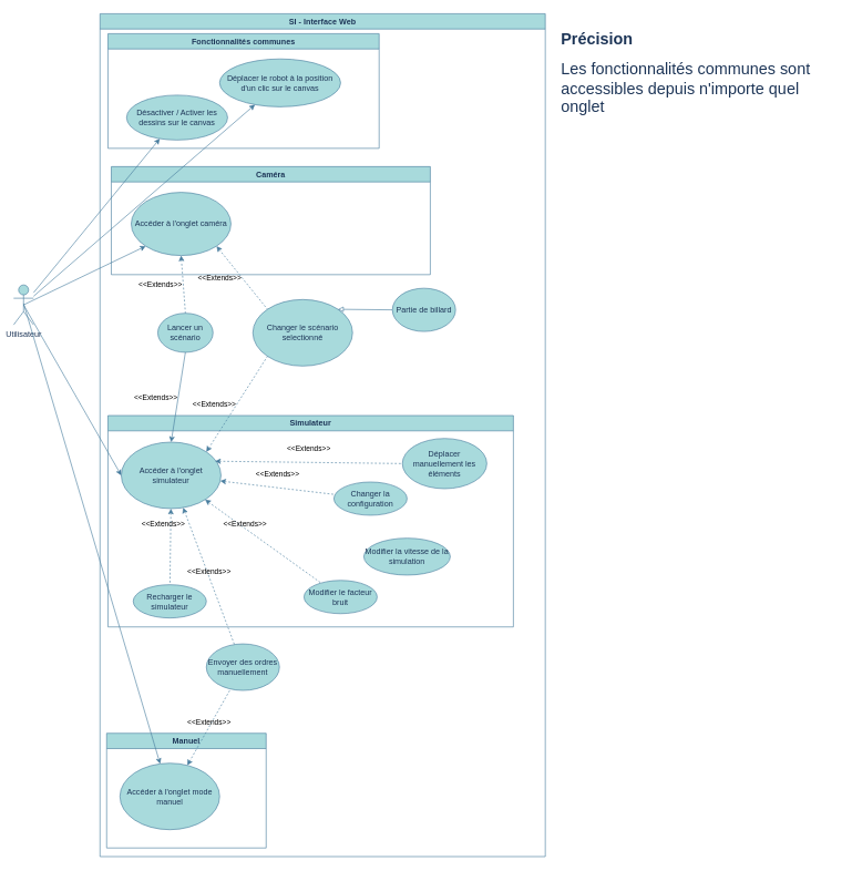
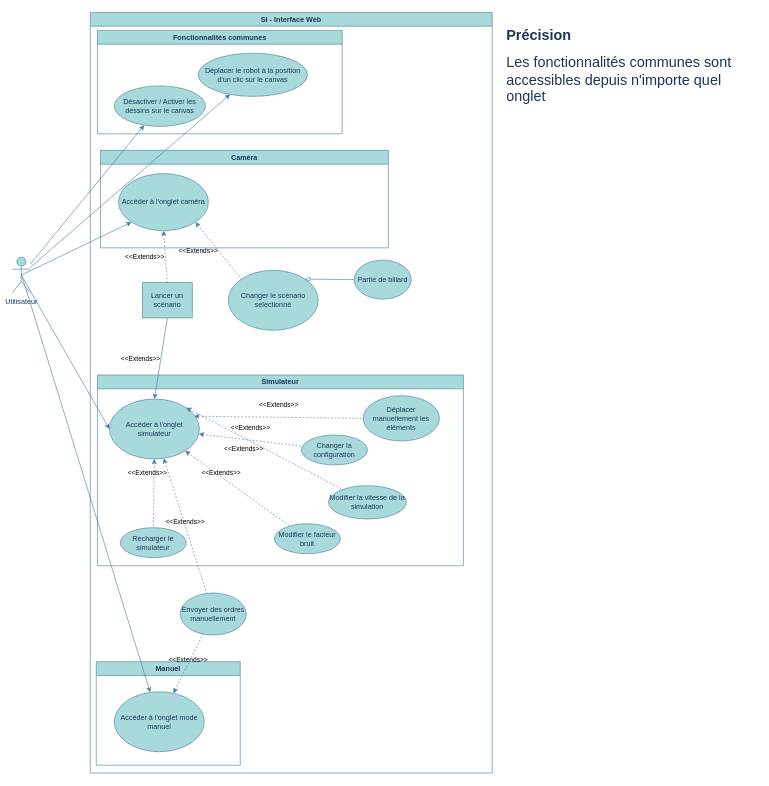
- <mxCell id="22" value="Lancer un scénario" style="ellipse;whiteSpace=wrap;html=1;labelBackgroundColor=none;fillColor=#A8DADC;strokeColor=#457B9D;fontColor=#1D3557;" parent="5" vertex="1"><mxGeometry x="87" y="450.62" width="83" height="58.75" as="geometry" /></mxCell>
+ <mxCell id="22" value="Lancer un scénario" style="whiteSpace=wrap;html=1;labelBackgroundColor=none;fillColor=#A8DADC;strokeColor=#457B9D;fontColor=#1D3557;rounded=0;" parent="5" vertex="1"><mxGeometry x="87" y="450.62" width="83" height="58.75" as="geometry" /></mxCell>
- <mxCell id="25" value="&amp;lt;&amp;lt;Extends&amp;gt;&amp;gt;" style="rounded=0;orthogonalLoop=1;jettySize=auto;html=1;exitX=1;exitY=0;exitDx=0;exitDy=0;entryX=0;entryY=1;entryDx=0;entryDy=0;startArrow=classic;startFill=1;endArrow=none;endFill=0;dashed=1;align=right;textShadow=0;labelBackgroundColor=none;strokeColor=#457B9D;fontColor=default;" parent="5" source="10" target="24" edge="1"><mxGeometry relative="1" as="geometry"><mxPoint x="367" y="470" as="sourcePoint" /></mxGeometry></mxCell>
+ <mxCell id="25" value="&amp;lt;&amp;lt;Extends&amp;gt;&amp;gt;" style="rounded=0;orthogonalLoop=1;jettySize=auto;html=1;exitX=1;exitY=0;exitDx=0;exitDy=0;startArrow=classic;startFill=1;endArrow=none;endFill=0;dashed=1;align=right;textShadow=0;labelBackgroundColor=none;strokeColor=#457B9D;fontColor=default;" parent="5" source="10" target="13" edge="1"><mxGeometry relative="1" as="geometry"><mxPoint x="367" y="470" as="sourcePoint" /></mxGeometry></mxCell>
- <mxCell id="30" value="Envoyer des ordres manuellement" style="ellipse;whiteSpace=wrap;html=1;labelBackgroundColor=none;fillColor=#A8DADC;strokeColor=#457B9D;fontColor=#1D3557;" parent="5" vertex="1"><mxGeometry x="160" y="948" width="110" height="70" as="geometry" /></mxCell>
+ <mxCell id="30" value="Envoyer des ordres manuellement" style="ellipse;whiteSpace=wrap;html=1;labelBackgroundColor=none;fillColor=#A8DADC;strokeColor=#457B9D;fontColor=#1D3557;" parent="5" vertex="1"><mxGeometry x="150" y="968" width="110" height="70" as="geometry" /></mxCell>
- <mxCell id="7" value="Accéder à l'onglet mode manuel" style="ellipse;whiteSpace=wrap;html=1;labelBackgroundColor=none;fillColor=#A8DADC;strokeColor=#457B9D;fontColor=#1D3557;" parent="6" vertex="1"><mxGeometry x="20" y="45" width="150" height="100" as="geometry" /></mxCell>
+ <mxCell id="7" value="Accéder à l'onglet mode manuel" style="ellipse;whiteSpace=wrap;html=1;labelBackgroundColor=none;fillColor=#A8DADC;strokeColor=#457B9D;fontColor=#1D3557;" parent="6" vertex="1"><mxGeometry x="30" y="50" width="150" height="100" as="geometry" /></mxCell>
